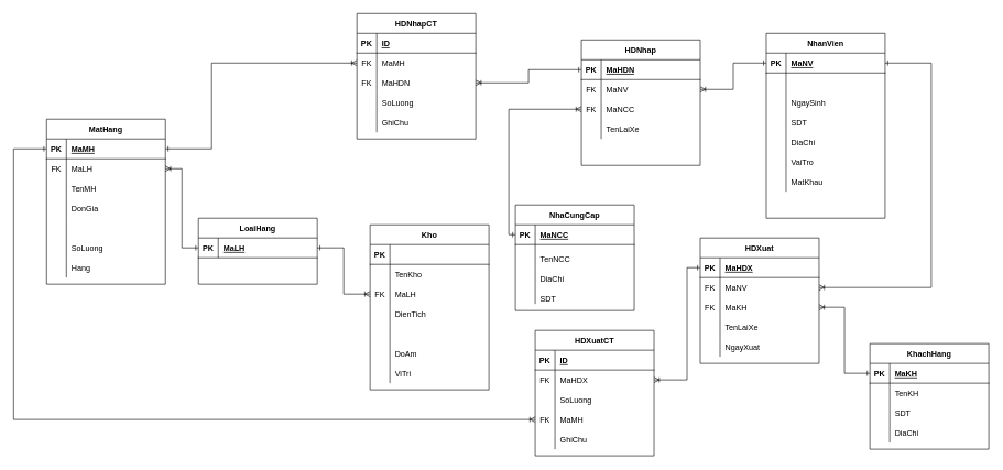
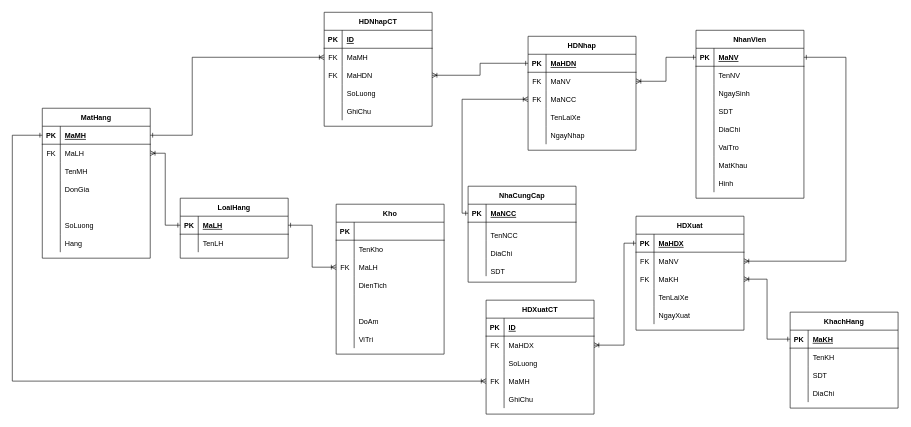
+ <mxCell id="21" value="TenNV" style="shape=partialRectangle;connectable=0;fillColor=none;top=0;left=0;bottom=0;right=0;align=left;spacingLeft=6;overflow=hidden;" parent="19" vertex="1"><mxGeometry x="30" width="150" height="30" as="geometry" /></mxCell>
+ <mxCell id="109" value="NgayNhap" style="shape=partialRectangle;connectable=0;fillColor=none;top=0;left=0;bottom=0;right=0;align=left;spacingLeft=6;overflow=hidden;" parent="107" vertex="1"><mxGeometry x="30" width="150" height="30" as="geometry" /></mxCell>
+ <mxCell id="39" value="Hinh" style="shape=partialRectangle;connectable=0;fillColor=none;top=0;left=0;bottom=0;right=0;align=left;spacingLeft=6;overflow=hidden;" vertex="1" parent="37"><mxGeometry x="30" width="150" height="30" as="geometry" /></mxCell>
+ <mxCell id="164" value="TenLH" style="shape=partialRectangle;connectable=0;fillColor=none;top=0;left=0;bottom=0;right=0;align=left;spacingLeft=6;overflow=hidden;" parent="162" vertex="1"><mxGeometry x="30" width="150" height="30" as="geometry" /></mxCell>
